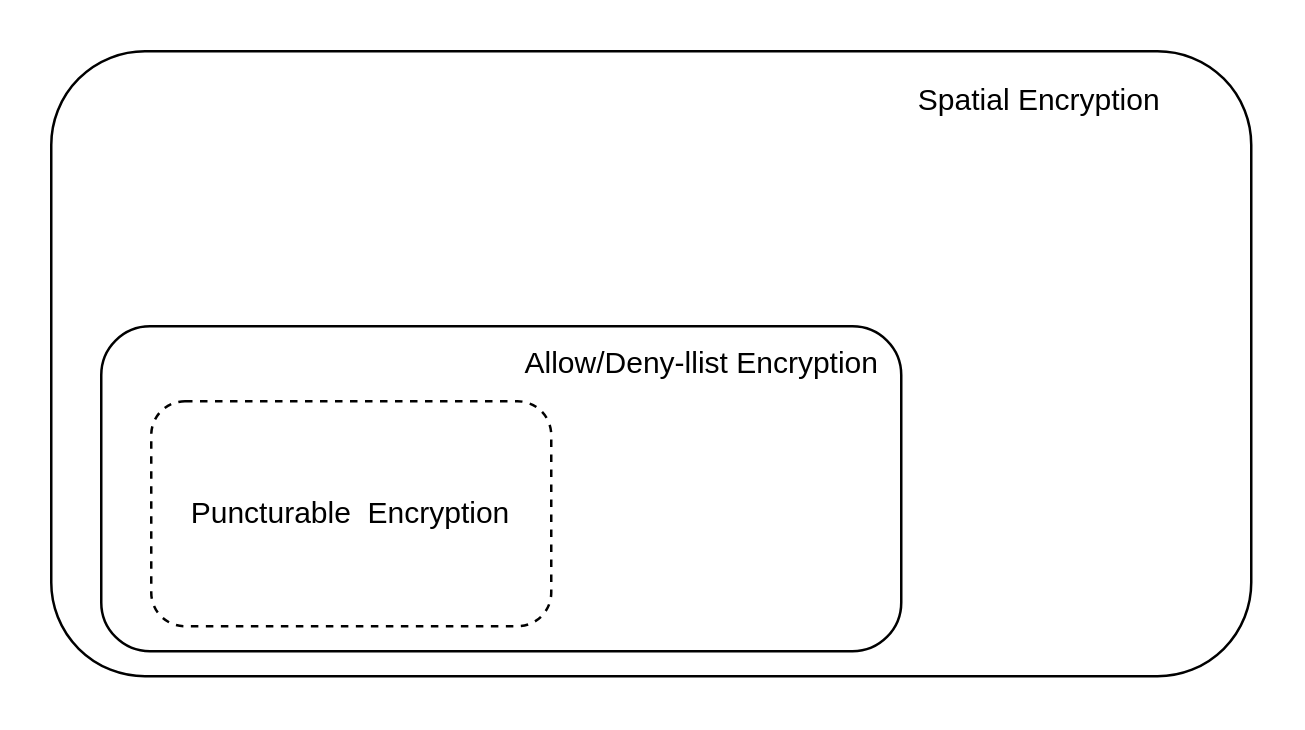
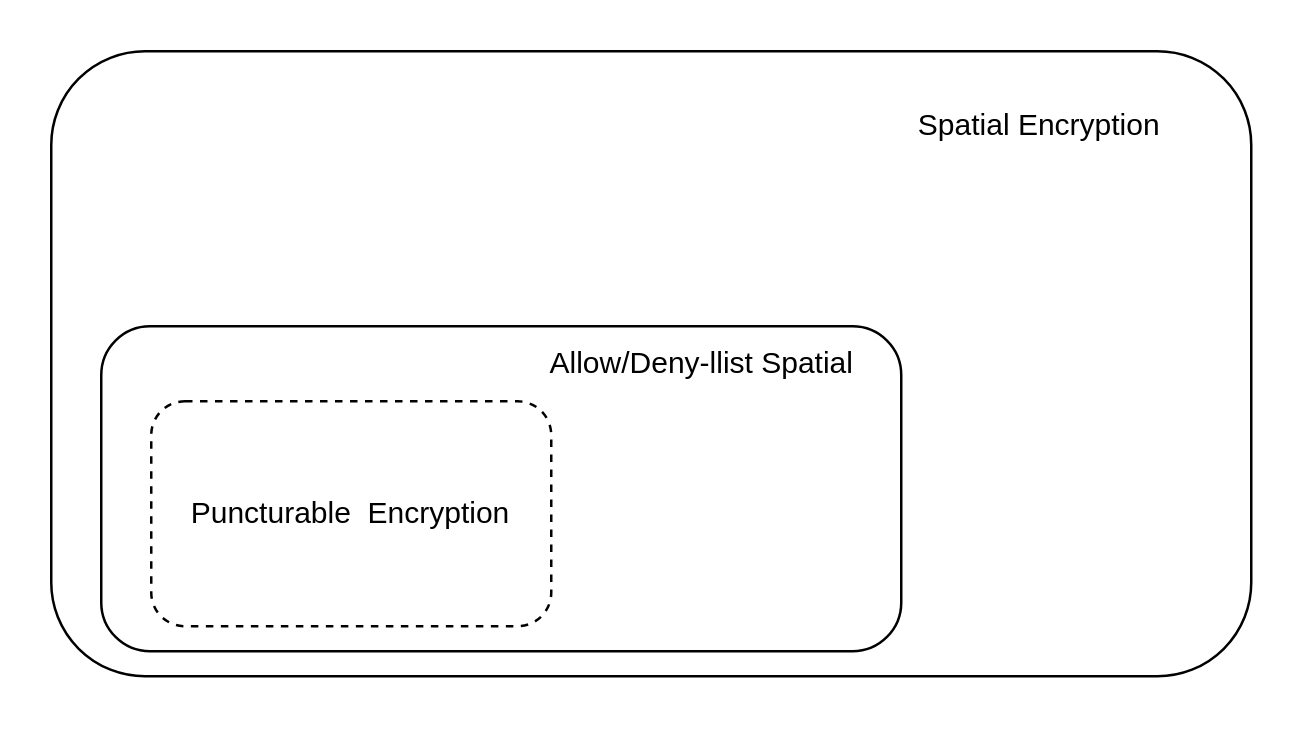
- <mxCell id="3" value="&lt;span&gt;Spatial Encryption&lt;/span&gt;" style="text;html=1;align=center;verticalAlign=middle;resizable=0;points=[];autosize=1;strokeColor=none;fillColor=none;" vertex="1" parent="1"><mxGeometry x="360" y="30" width="110" height="20" as="geometry" /></mxCell>
+ <mxCell id="3" value="&lt;span&gt;Spatial Encryption&lt;/span&gt;" style="text;html=1;align=center;verticalAlign=middle;resizable=0;points=[];autosize=1;strokeColor=none;fillColor=none;" vertex="1" parent="1"><mxGeometry x="360" y="40" width="110" height="20" as="geometry" /></mxCell>
- <mxCell id="5" value="Allow/Deny-llist Encryption" style="text;html=1;align=center;verticalAlign=middle;resizable=0;points=[];autosize=1;strokeColor=none;fillColor=none;" vertex="1" parent="1"><mxGeometry x="200" y="135" width="160" height="20" as="geometry" /></mxCell>
+ <mxCell id="5" value="Allow/Deny-llist Spatial" style="text;html=1;align=center;verticalAlign=middle;resizable=0;points=[];autosize=1;strokeColor=none;fillColor=none;" vertex="1" parent="1"><mxGeometry x="200" y="135" width="160" height="20" as="geometry" /></mxCell>
